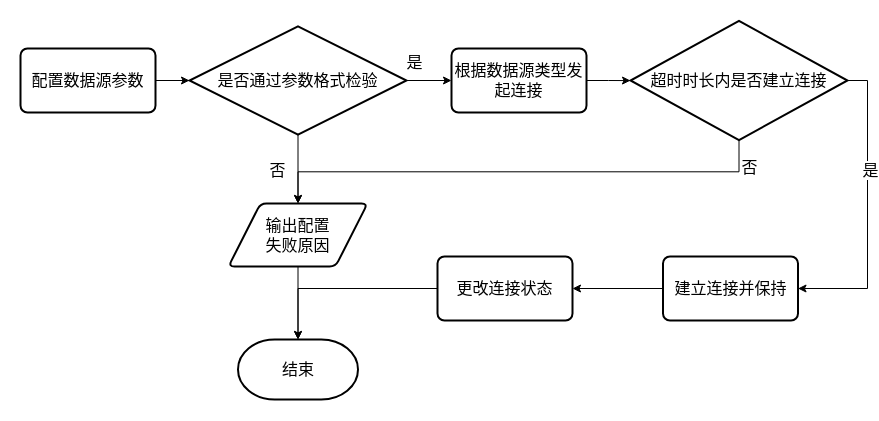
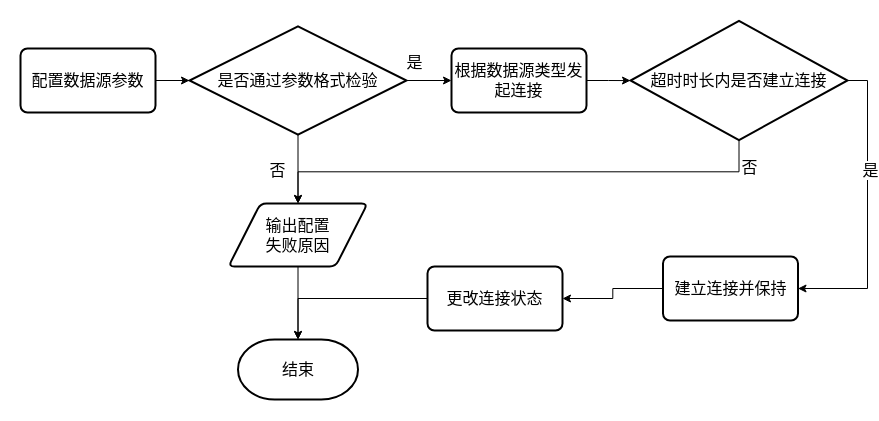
- <mxCell id="22" value="&lt;span style=&quot;font-size: 16px;&quot;&gt;更改连接状态&lt;/span&gt;" style="rounded=1;whiteSpace=wrap;html=1;absoluteArcSize=1;arcSize=14;strokeWidth=2;" vertex="1" parent="1"><mxGeometry x="437" y="256" width="135" height="64" as="geometry" /></mxCell>
+ <mxCell id="22" value="&lt;span style=&quot;font-size: 16px;&quot;&gt;更改连接状态&lt;/span&gt;" style="rounded=1;whiteSpace=wrap;html=1;absoluteArcSize=1;arcSize=14;strokeWidth=2;" vertex="1" parent="1"><mxGeometry x="427" y="266" width="135" height="64" as="geometry" /></mxCell>
